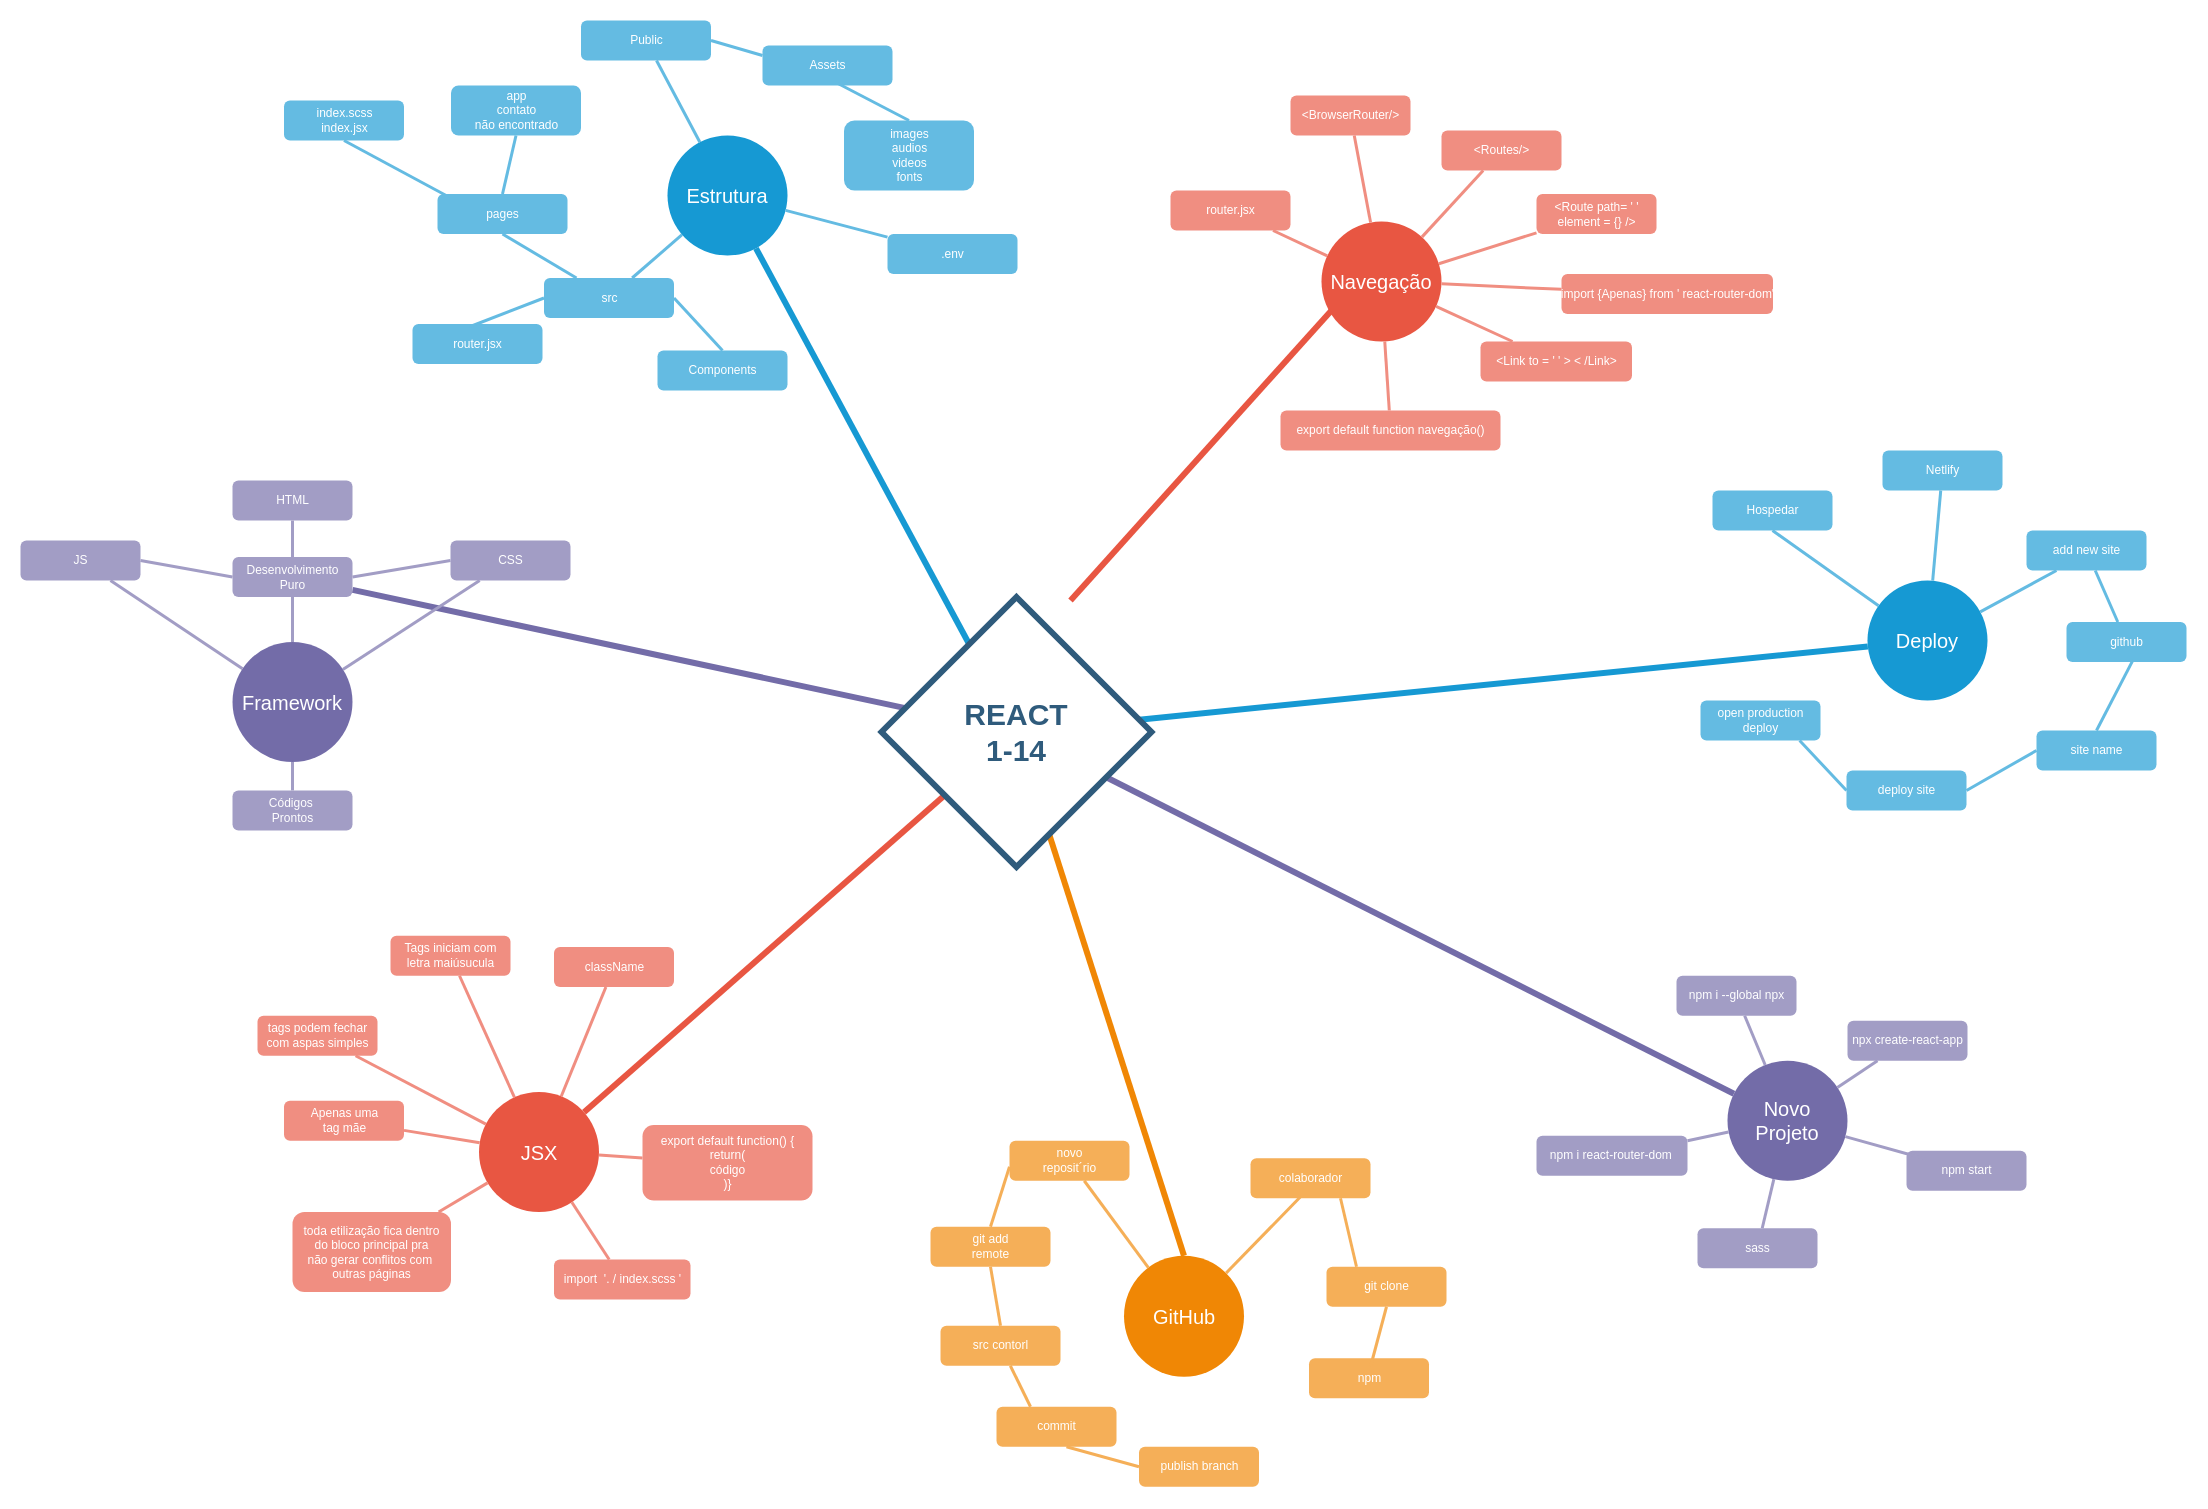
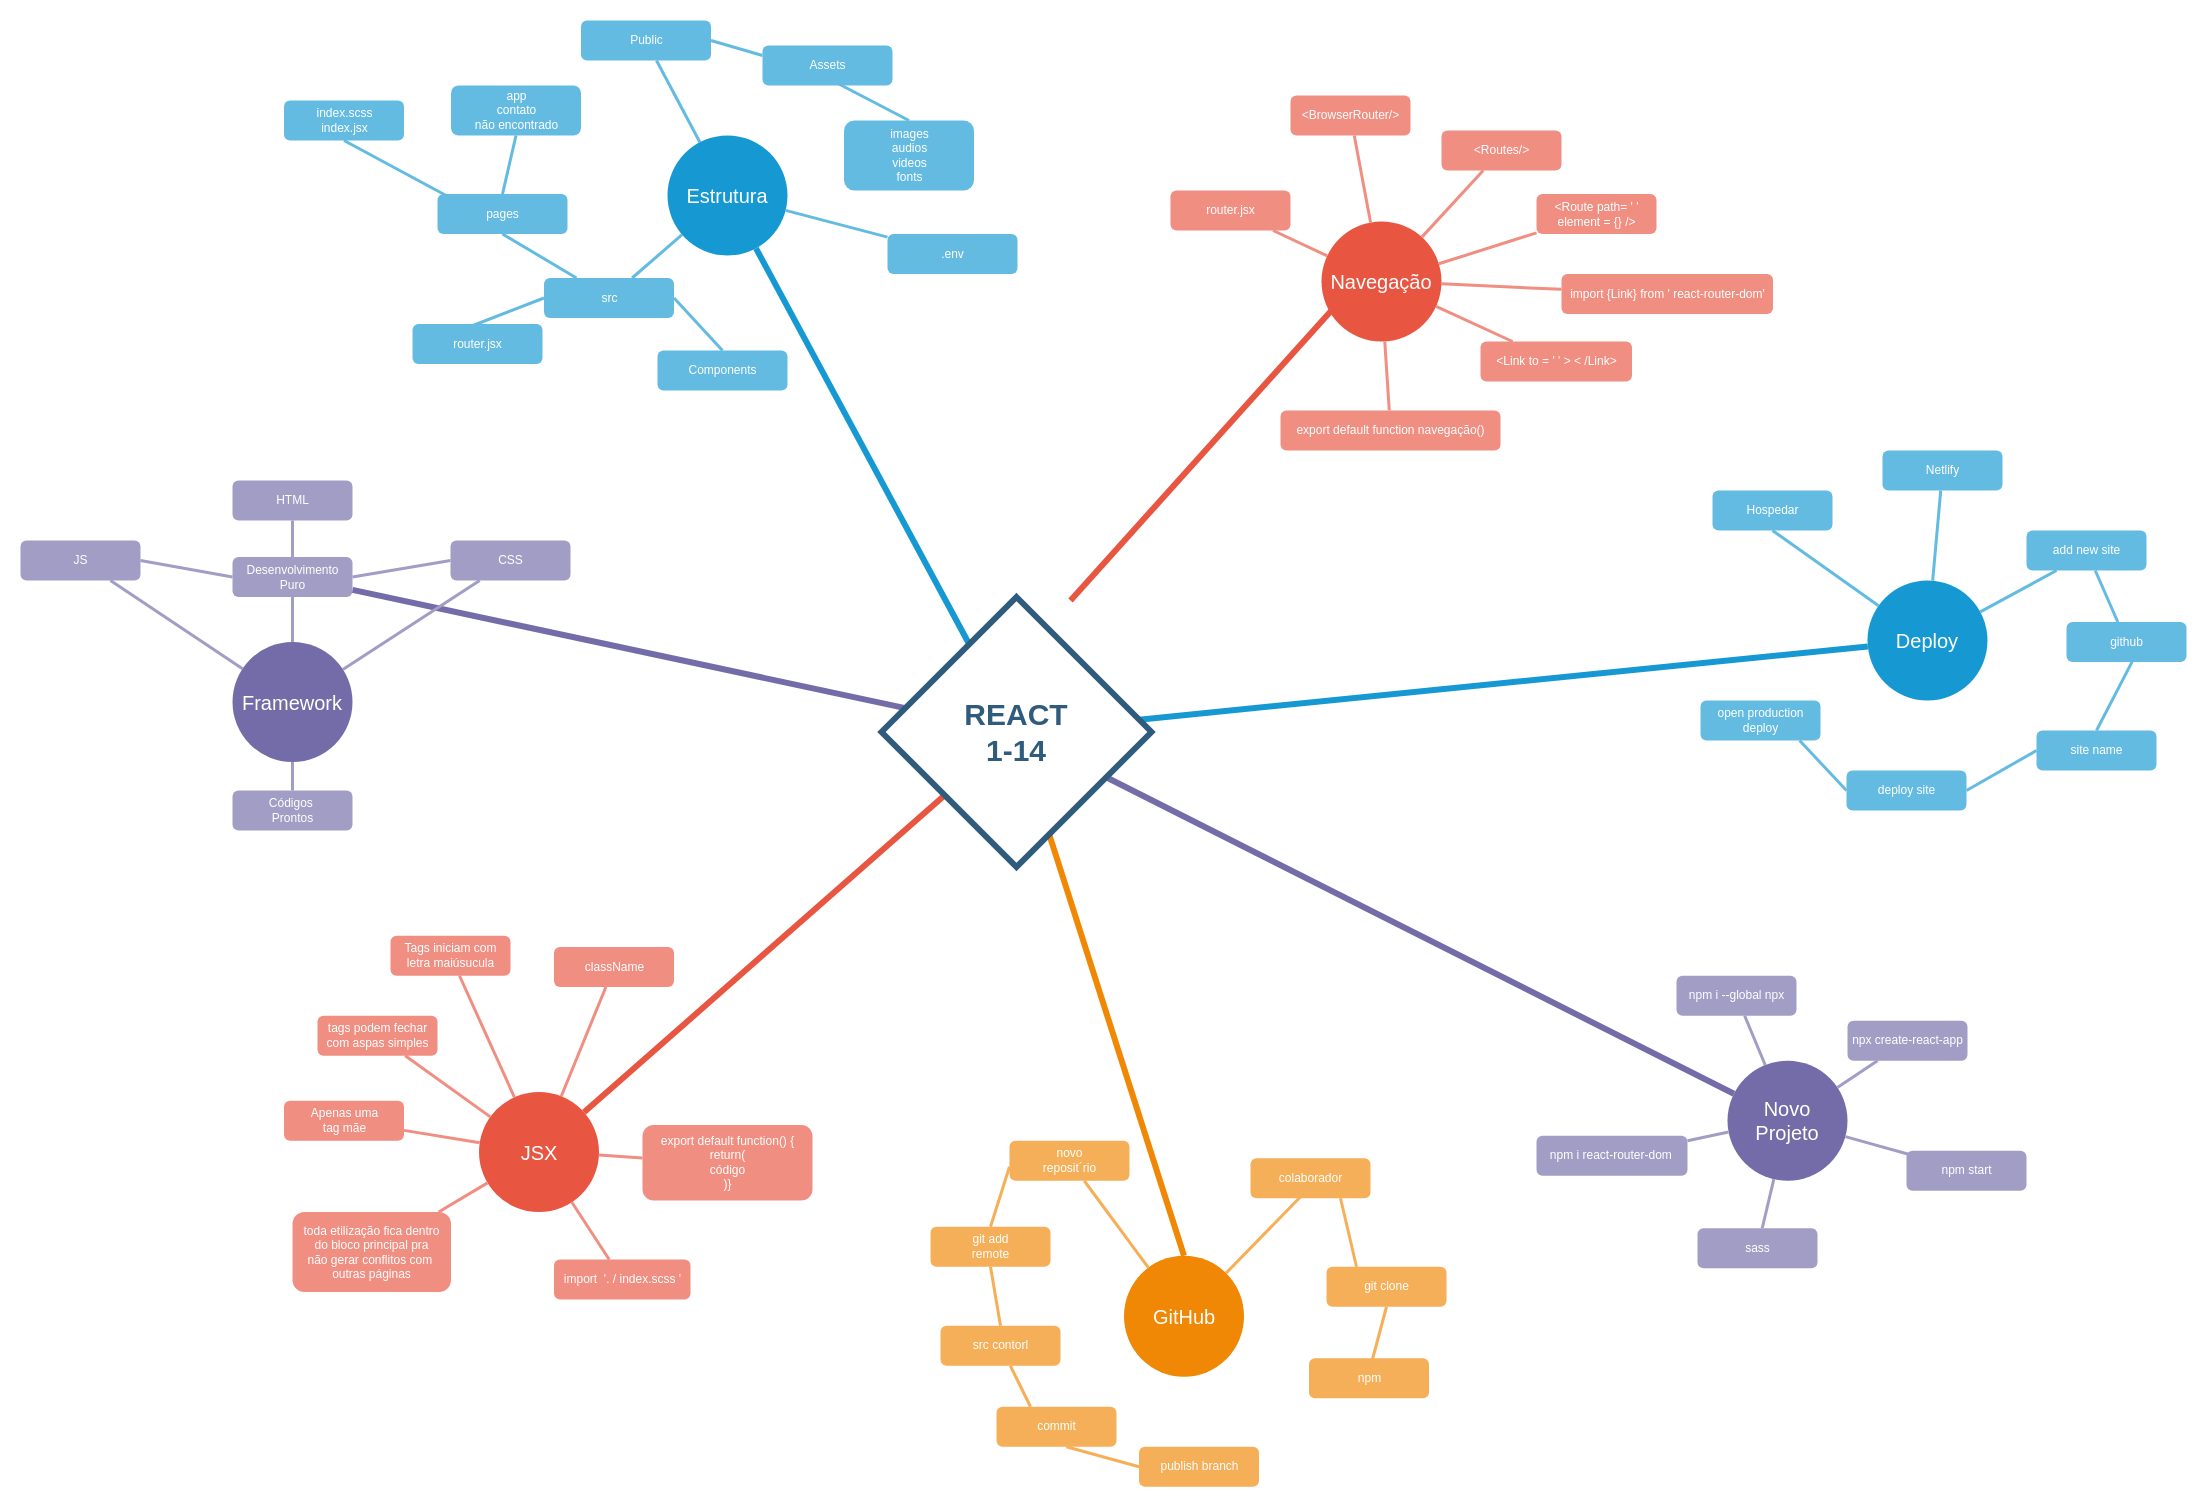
- <mxCell id="32" value="import {Apenas} from ' react-router-dom'" style="rounded=1;fillColor=#f08e81;strokeColor=none;strokeWidth=3;shadow=0;html=1;fontColor=#FFFFFF;" parent="1" vertex="1"><mxGeometry x="1561" y="273.5" width="211.5" height="40" as="geometry" /></mxCell>
+ <mxCell id="32" value="import {Link} from ' react-router-dom'" style="rounded=1;fillColor=#f08e81;strokeColor=none;strokeWidth=3;shadow=0;html=1;fontColor=#FFFFFF;" parent="1" vertex="1"><mxGeometry x="1561" y="273.5" width="211.5" height="40" as="geometry" /></mxCell>
- <mxCell id="87" value="tags podem fechar&lt;div&gt;com aspas simples&lt;/div&gt;" style="rounded=1;fillColor=#f08e81;strokeColor=none;strokeWidth=3;shadow=0;html=1;fontColor=#FFFFFF;" parent="1" vertex="1"><mxGeometry x="257" y="1015.25" width="120" height="40" as="geometry" /></mxCell>
+ <mxCell id="87" value="tags podem fechar&lt;div&gt;com aspas simples&lt;/div&gt;" style="rounded=1;fillColor=#f08e81;strokeColor=none;strokeWidth=3;shadow=0;html=1;fontColor=#FFFFFF;" parent="1" vertex="1"><mxGeometry x="317" y="1015.25" width="120" height="40" as="geometry" /></mxCell>
